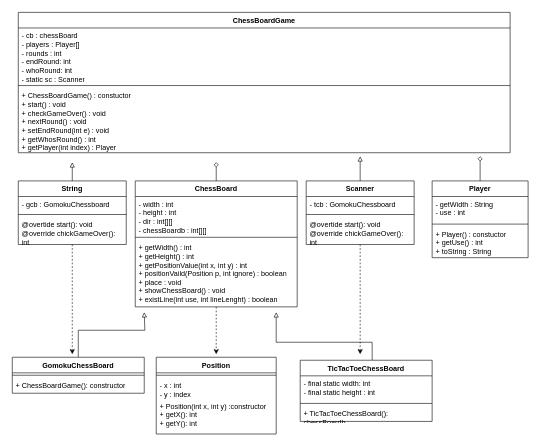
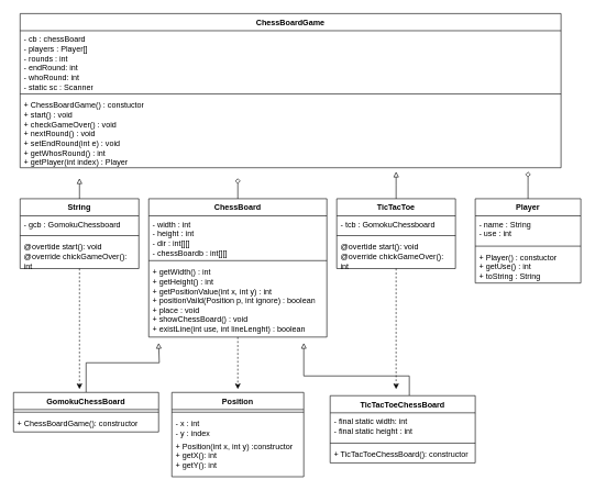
- <mxCell id="17" value="Scanner" style="swimlane;fontStyle=1;align=center;verticalAlign=top;childLayout=stackLayout;horizontal=1;startSize=26;horizontalStack=0;resizeParent=1;resizeParentMax=0;resizeLast=0;collapsible=1;marginBottom=0;whiteSpace=wrap;html=1;" vertex="1" parent="1"><mxGeometry x="510" y="301" width="180" height="106" as="geometry" /></mxCell>
+ <mxCell id="17" value="TicTacToe" style="swimlane;fontStyle=1;align=center;verticalAlign=top;childLayout=stackLayout;horizontal=1;startSize=26;horizontalStack=0;resizeParent=1;resizeParentMax=0;resizeLast=0;collapsible=1;marginBottom=0;whiteSpace=wrap;html=1;" vertex="1" parent="1"><mxGeometry x="510" y="301" width="180" height="106" as="geometry" /></mxCell>
- <mxCell id="33" value="- getWidth : String&lt;div&gt;- use : int&lt;/div&gt;" style="text;strokeColor=none;fillColor=none;align=left;verticalAlign=top;spacingLeft=4;spacingRight=4;overflow=hidden;rotatable=0;points=[[0,0.5],[1,0.5]];portConstraint=eastwest;whiteSpace=wrap;html=1;" vertex="1" parent="32"><mxGeometry y="26" width="160" height="42" as="geometry" /></mxCell>
+ <mxCell id="33" value="- name : String&lt;div&gt;- use : int&lt;/div&gt;" style="text;strokeColor=none;fillColor=none;align=left;verticalAlign=top;spacingLeft=4;spacingRight=4;overflow=hidden;rotatable=0;points=[[0,0.5],[1,0.5]];portConstraint=eastwest;whiteSpace=wrap;html=1;" vertex="1" parent="32"><mxGeometry y="26" width="160" height="42" as="geometry" /></mxCell>
- <mxCell id="10" value="+ TicTacToeChessBoard(): chessBoardb" style="text;strokeColor=none;fillColor=none;align=left;verticalAlign=top;spacingLeft=4;spacingRight=4;overflow=hidden;rotatable=0;points=[[0,0.5],[1,0.5]];portConstraint=eastwest;whiteSpace=wrap;html=1;" vertex="1" parent="7"><mxGeometry y="76" width="220" height="26" as="geometry" /></mxCell>
+ <mxCell id="10" value="+ TicTacToeChessBoard(): constructor" style="text;strokeColor=none;fillColor=none;align=left;verticalAlign=top;spacingLeft=4;spacingRight=4;overflow=hidden;rotatable=0;points=[[0,0.5],[1,0.5]];portConstraint=eastwest;whiteSpace=wrap;html=1;" vertex="1" parent="7"><mxGeometry y="76" width="220" height="26" as="geometry" /></mxCell>
